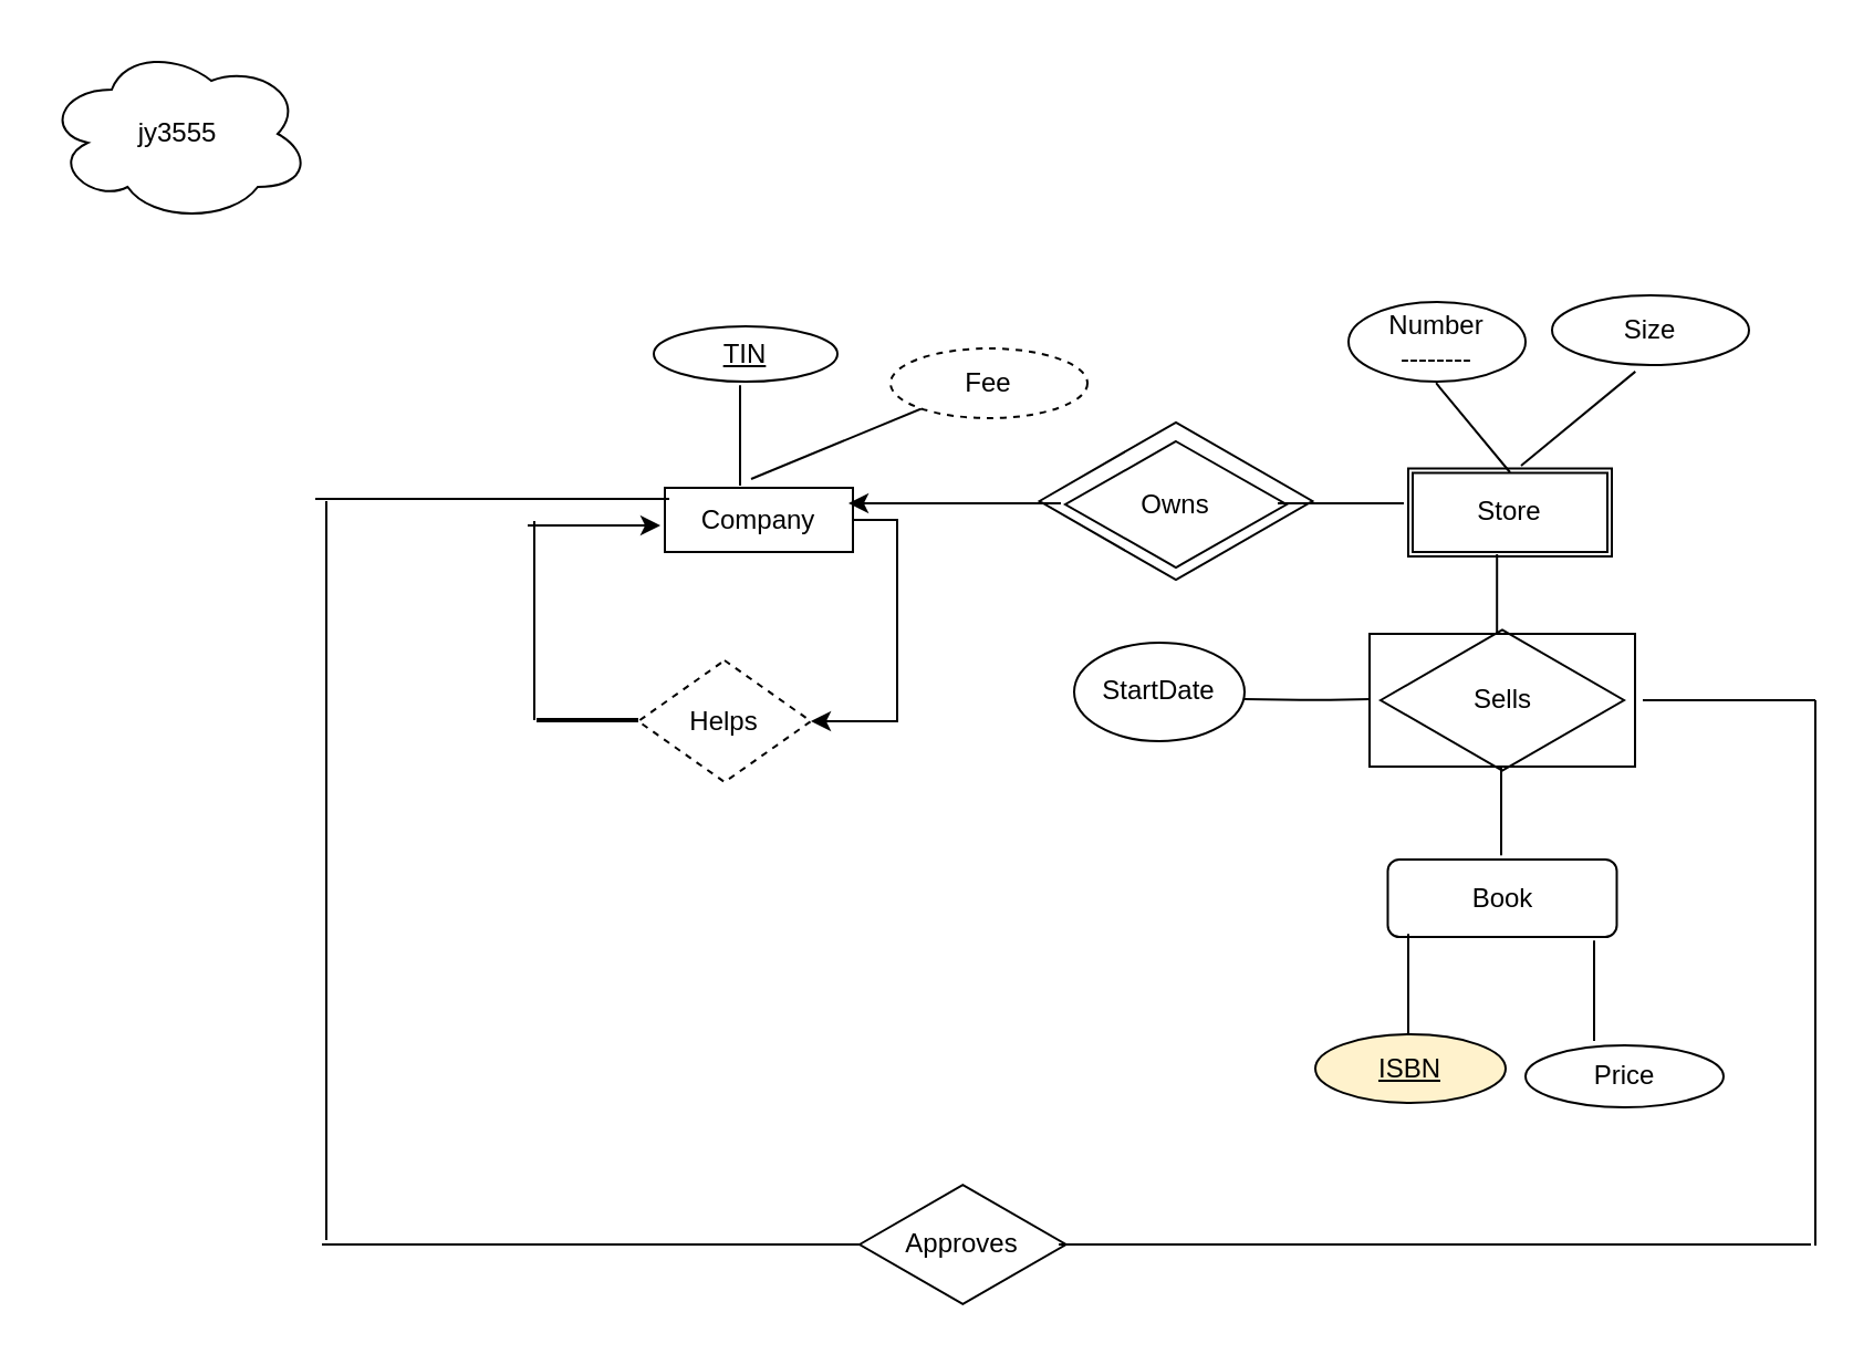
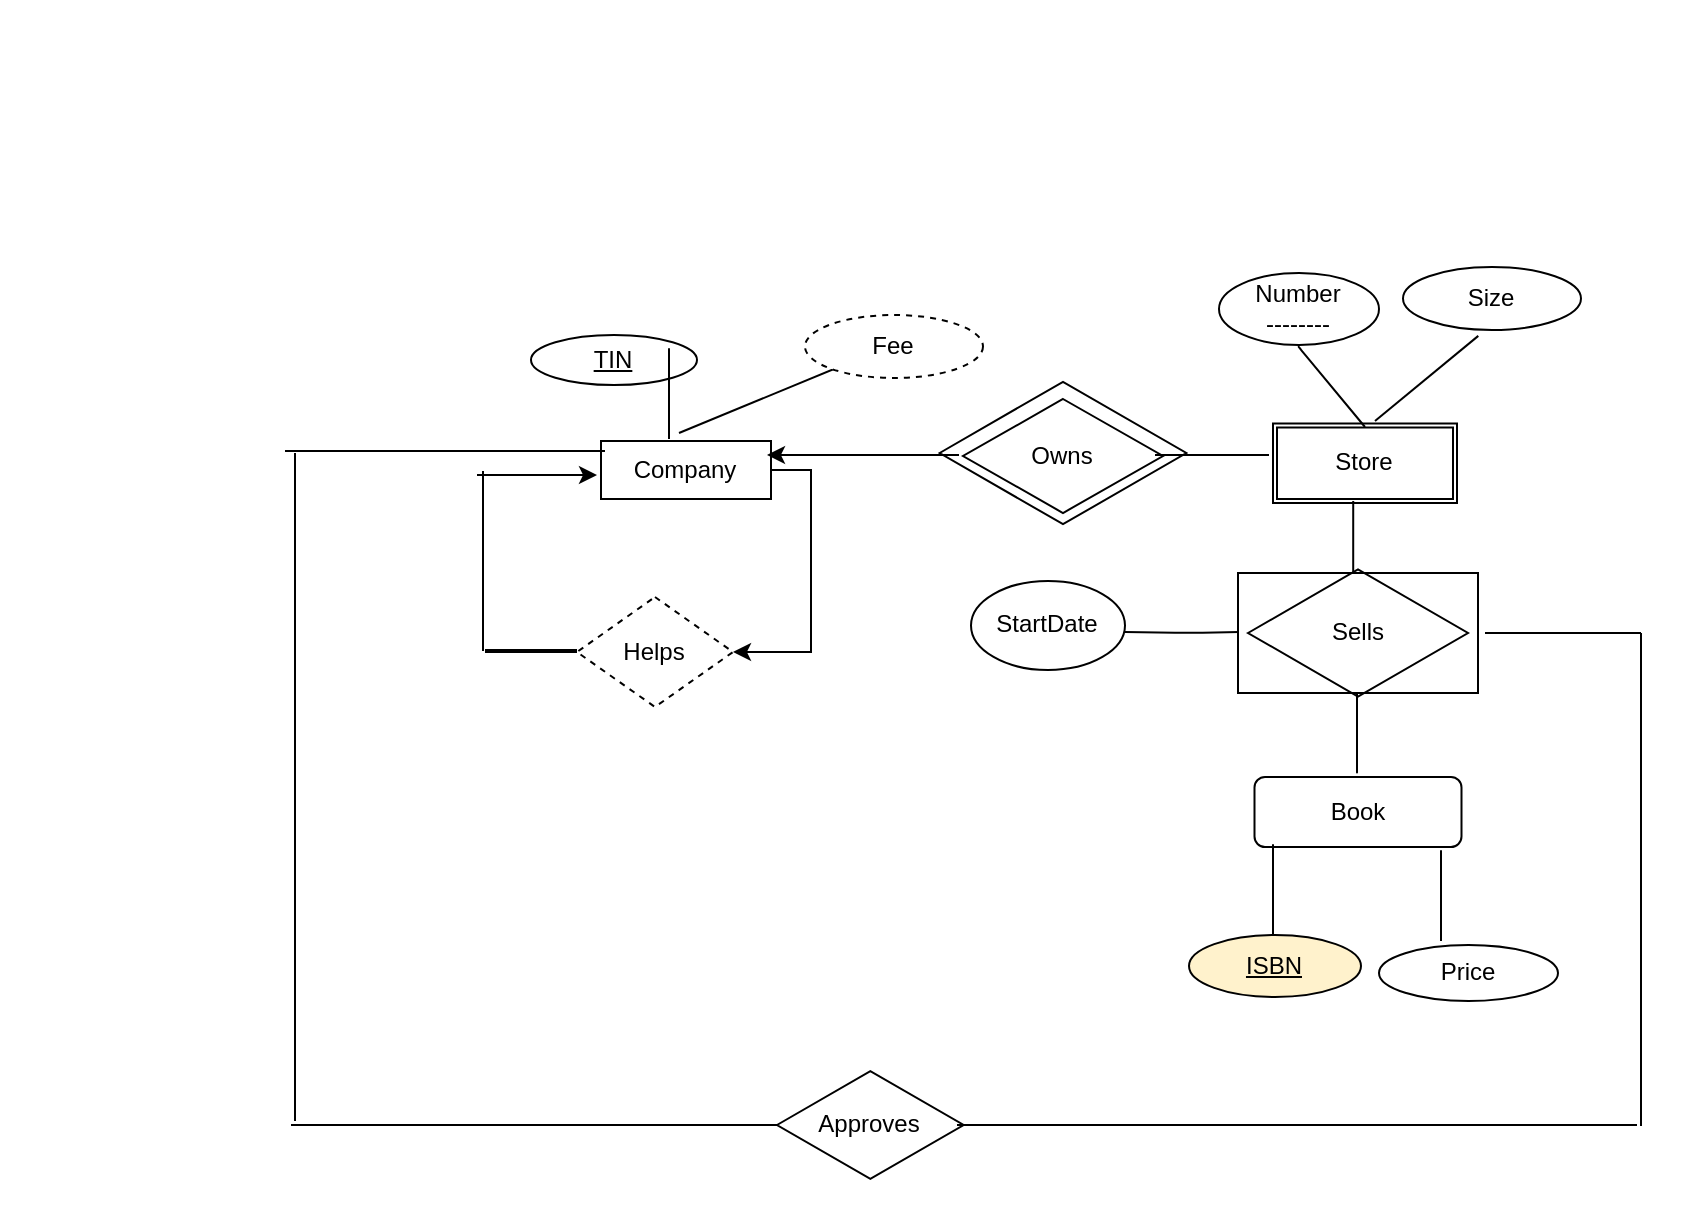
- <mxCell id="2" value="jy3555" style="ellipse;shape=cloud;whiteSpace=wrap;html=1;" parent="1" vertex="1"><mxGeometry x="20" y="20" width="120" height="80" as="geometry" /></mxCell>
- <mxCell id="3" value="TIN" style="ellipse;whiteSpace=wrap;html=1;align=center;fontStyle=4;" vertex="1" parent="1"><mxGeometry x="295" y="147" width="83" height="25" as="geometry" /></mxCell>
+ <mxCell id="3" value="TIN" style="ellipse;whiteSpace=wrap;html=1;align=center;fontStyle=4;" vertex="1" parent="1"><mxGeometry x="265" y="167" width="83" height="25" as="geometry" /></mxCell>
